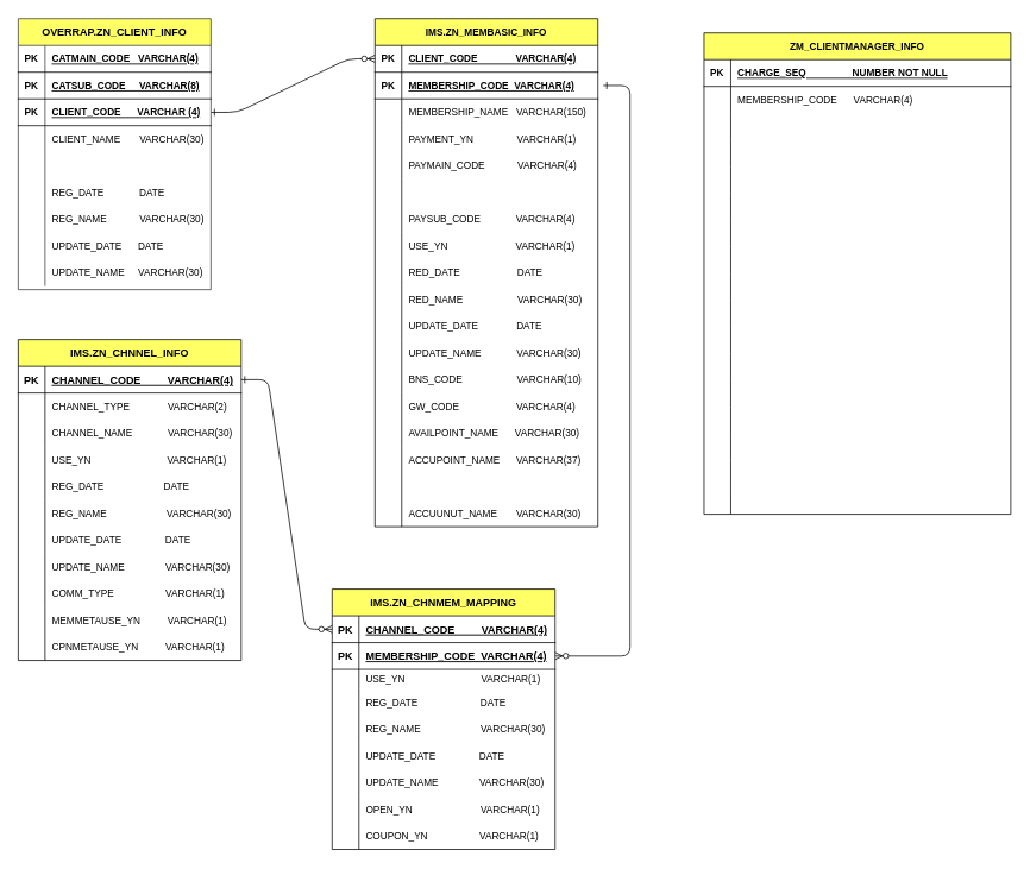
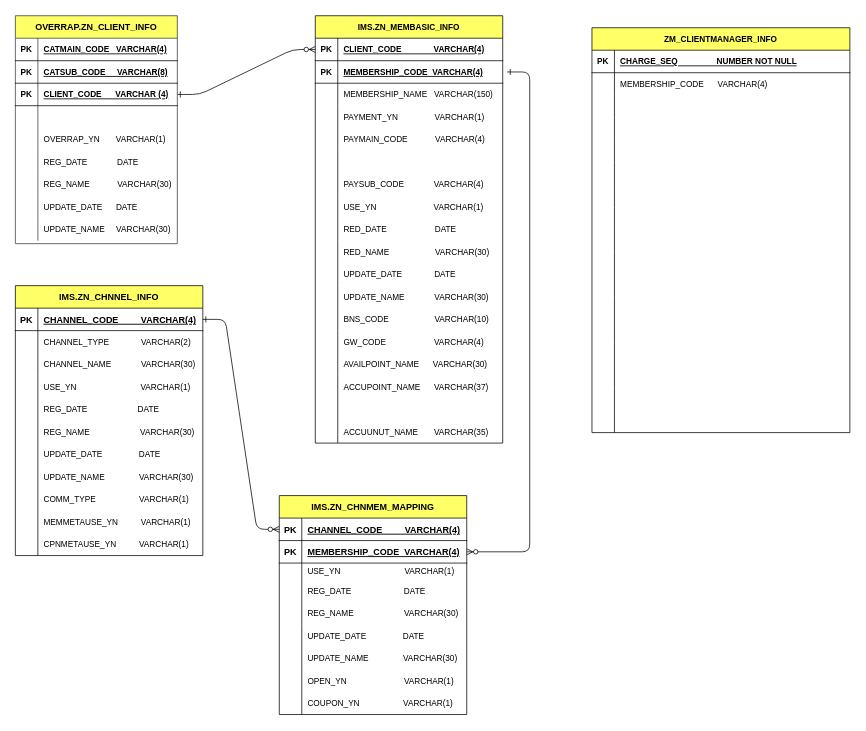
- <mxCell id="68" value="CLIENT_NAME       VARCHAR(30)" style="shape=partialRectangle;overflow=hidden;connectable=0;fillColor=none;top=0;left=0;bottom=0;right=0;align=left;spacingLeft=6;fontSize=11;" parent="66" vertex="1"><mxGeometry x="30" width="186" height="30" as="geometry"><mxRectangle width="186" height="30" as="alternateBounds" /></mxGeometry></mxCell>
+ <mxCell id="71" value="OVERRAP_YN       VARCHAR(1)" style="shape=partialRectangle;overflow=hidden;connectable=0;fillColor=none;top=0;left=0;bottom=0;right=0;align=left;spacingLeft=6;fontSize=11;" vertex="1" parent="69"><mxGeometry x="30" width="186" height="30" as="geometry"><mxRectangle width="186" height="30" as="alternateBounds" /></mxGeometry></mxCell>
- <mxCell id="55" value="ACCUUNUT_NAME       VARCHAR(30)" style="shape=partialRectangle;overflow=hidden;connectable=0;fillColor=none;top=0;left=0;bottom=0;right=0;align=left;spacingLeft=6;fontSize=11;" vertex="1" parent="53"><mxGeometry x="30" width="220" height="30" as="geometry"><mxRectangle width="220" height="30" as="alternateBounds" /></mxGeometry></mxCell>
+ <mxCell id="55" value="ACCUUNUT_NAME       VARCHAR(35)" style="shape=partialRectangle;overflow=hidden;connectable=0;fillColor=none;top=0;left=0;bottom=0;right=0;align=left;spacingLeft=6;fontSize=11;" vertex="1" parent="53"><mxGeometry x="30" width="220" height="30" as="geometry"><mxRectangle width="220" height="30" as="alternateBounds" /></mxGeometry></mxCell>
